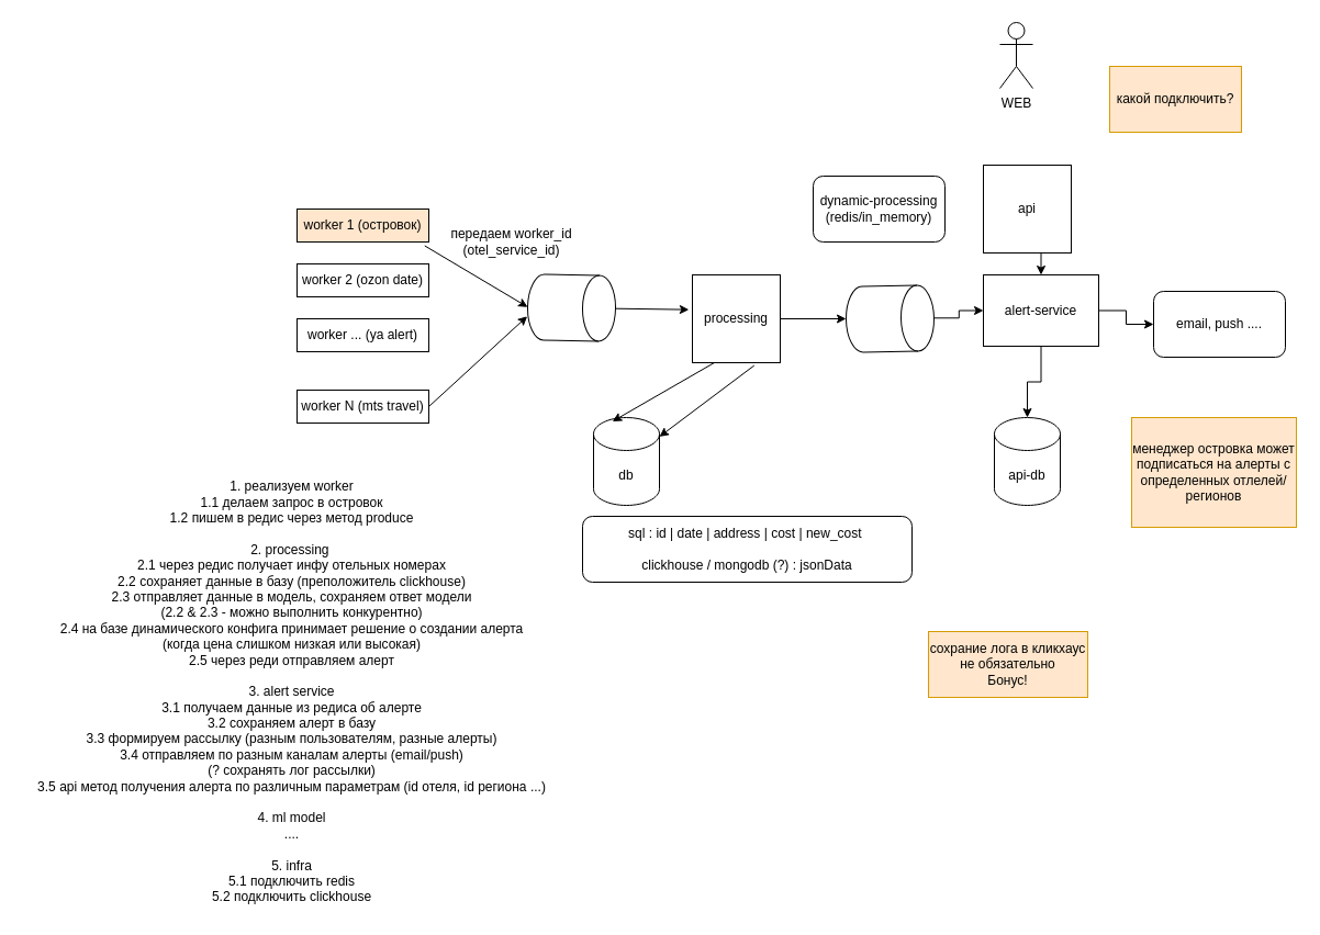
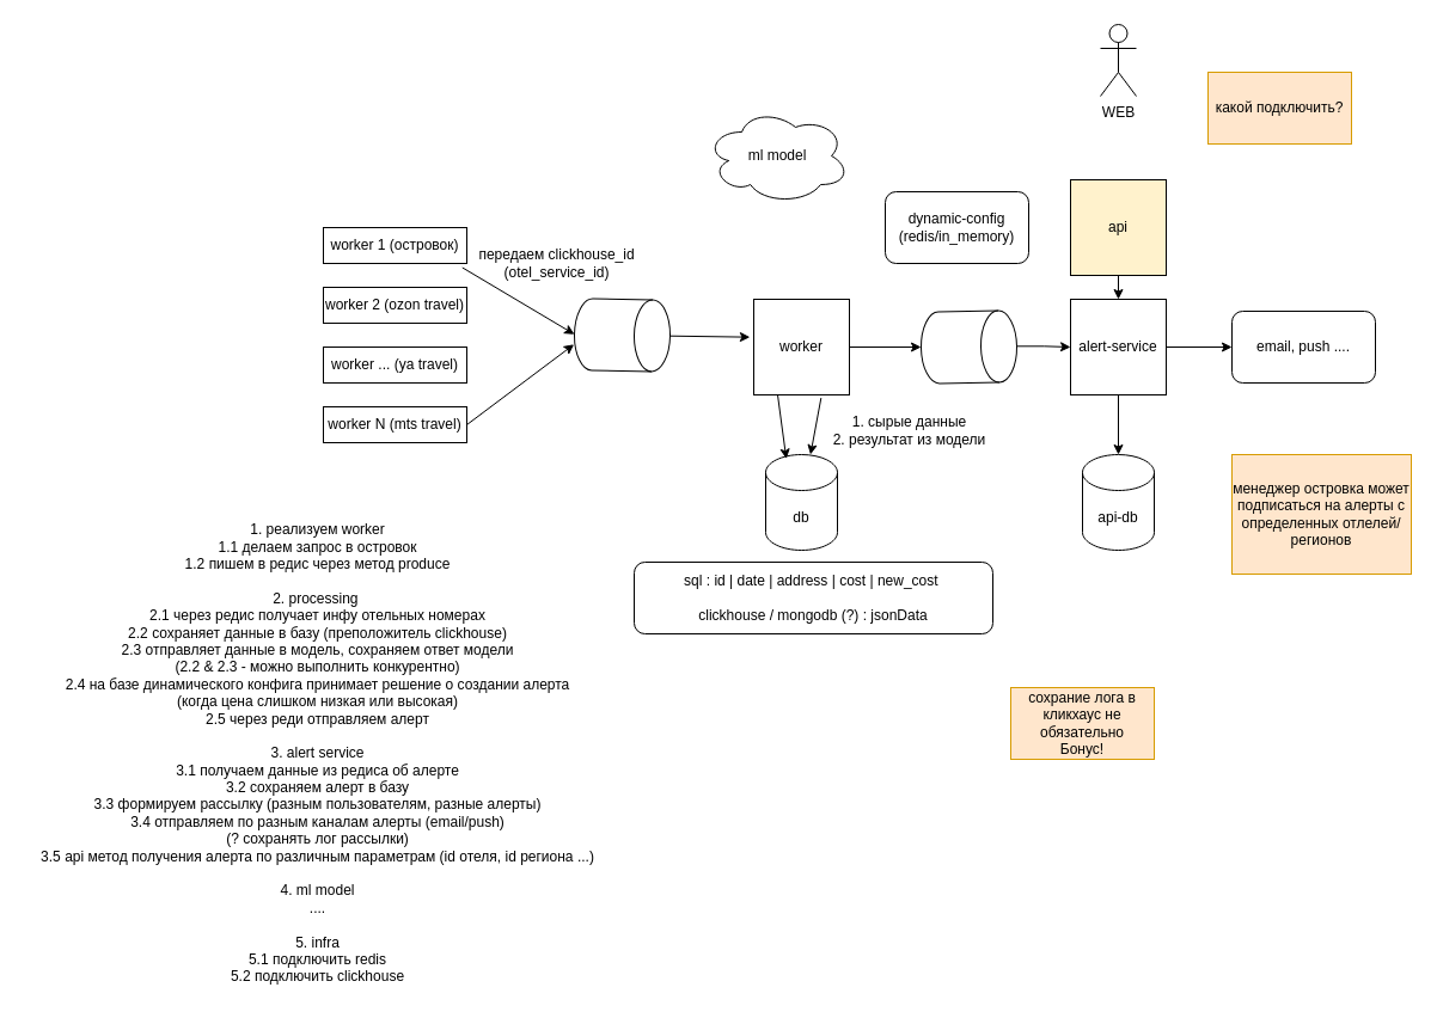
- <mxCell id="20" value="WEB" style="shape=umlActor;verticalLabelPosition=bottom;verticalAlign=top;html=1;outlineConnect=0;" vertex="1" parent="1"><mxGeometry x="910" y="20" width="30" height="60" as="geometry" /></mxCell>
+ <mxCell id="20" value="WEB" style="shape=umlActor;verticalLabelPosition=bottom;verticalAlign=top;html=1;outlineConnect=0;" vertex="1" parent="1"><mxGeometry x="920" y="20" width="30" height="60" as="geometry" /></mxCell>
+ <mxCell id="8" value="ml model" style="ellipse;shape=cloud;whiteSpace=wrap;html=1;" vertex="1" parent="1"><mxGeometry x="590" width="120" height="80" as="geometry" y="90" /></mxCell>
- <mxCell id="28" value="dynamic-processing&lt;br&gt;(redis/in_memory)" style="rounded=1;whiteSpace=wrap;html=1;" vertex="1" parent="1"><mxGeometry x="740" y="160" width="120" height="60" as="geometry" /></mxCell>
+ <mxCell id="28" value="dynamic-config&lt;br&gt;(redis/in_memory)" style="rounded=1;whiteSpace=wrap;html=1;" vertex="1" parent="1"><mxGeometry x="740" y="160" width="120" height="60" as="geometry" /></mxCell>
- <mxCell id="19" value="api" style="whiteSpace=wrap;html=1;aspect=fixed;" vertex="1" parent="1"><mxGeometry x="895" y="150" width="80" height="80" as="geometry" /></mxCell>
+ <mxCell id="19" value="api" style="whiteSpace=wrap;html=1;aspect=fixed;fillColor=#fff2cc;" vertex="1" parent="1"><mxGeometry x="895" y="150" width="80" height="80" as="geometry" /></mxCell>
- <mxCell id="4" value="worker 1 (островок)" style="rounded=0;whiteSpace=wrap;html=1;fillColor=#ffe6cc;" vertex="1" parent="1"><mxGeometry x="270" y="190" width="120" height="30" as="geometry" /></mxCell>
+ <mxCell id="4" value="worker 1 (островок)" style="rounded=0;whiteSpace=wrap;html=1;" vertex="1" parent="1"><mxGeometry x="270" y="190" width="120" height="30" as="geometry" /></mxCell>
- <mxCell id="33" value="передаем worker_id &lt;br&gt;(otel_service_id)" style="text;html=1;align=center;verticalAlign=middle;resizable=0;points=[];autosize=1;strokeColor=none;fillColor=none;" vertex="1" parent="1"><mxGeometry x="400" y="200" width="130" height="40" as="geometry" /></mxCell>
+ <mxCell id="33" value="передаем clickhouse_id &lt;br&gt;(otel_service_id)" style="text;html=1;align=center;verticalAlign=middle;resizable=0;points=[];autosize=1;strokeColor=none;fillColor=none;" vertex="1" parent="1"><mxGeometry x="400" y="200" width="130" height="40" as="geometry" /></mxCell>
- <mxCell id="5" value="worker 2 (ozon date)" style="rounded=0;whiteSpace=wrap;html=1;" vertex="1" parent="1"><mxGeometry x="270" y="240" width="120" height="30" as="geometry" /></mxCell>
+ <mxCell id="5" value="worker 2 (ozon travel)" style="rounded=0;whiteSpace=wrap;html=1;" vertex="1" parent="1"><mxGeometry x="270" y="240" width="120" height="30" as="geometry" /></mxCell>
- <mxCell id="23" value="alert-service" style="whiteSpace=wrap;html=1;aspect=fixed;" vertex="1" parent="1"><mxGeometry x="895" y="250" width="105" height="65" as="geometry" /></mxCell>
+ <mxCell id="23" value="alert-service" style="whiteSpace=wrap;html=1;aspect=fixed;" vertex="1" parent="1"><mxGeometry x="895" y="250" width="80" height="80" as="geometry" /></mxCell>
- <mxCell id="3" value="processing" style="whiteSpace=wrap;html=1;aspect=fixed;" vertex="1" parent="1"><mxGeometry x="630" y="250" width="80" height="80" as="geometry" /></mxCell>
+ <mxCell id="3" value="worker" style="whiteSpace=wrap;html=1;aspect=fixed;" vertex="1" parent="1"><mxGeometry x="630" y="250" width="80" height="80" as="geometry" /></mxCell>
- <mxCell id="27" value="email, push ...." style="rounded=1;whiteSpace=wrap;html=1;" vertex="1" parent="1"><mxGeometry x="1050" y="265" width="120" height="60" as="geometry" /></mxCell>
+ <mxCell id="27" value="email, push ...." style="rounded=1;whiteSpace=wrap;html=1;" vertex="1" parent="1"><mxGeometry x="1030" y="260" width="120" height="60" as="geometry" /></mxCell>
- <mxCell id="7" value="worker ... (ya alert)" style="rounded=0;whiteSpace=wrap;html=1;" vertex="1" parent="1"><mxGeometry x="270" y="290" width="120" height="30" as="geometry" /></mxCell>
+ <mxCell id="7" value="worker ... (ya travel)" style="rounded=0;whiteSpace=wrap;html=1;" vertex="1" parent="1"><mxGeometry x="270" y="290" width="120" height="30" as="geometry" /></mxCell>
+ <mxCell id="16" value="1. сырые данные&lt;br&gt;2. результат из модели" style="text;html=1;align=center;verticalAlign=middle;resizable=0;points=[];autosize=1;strokeColor=none;fillColor=none;" vertex="1" parent="1"><mxGeometry x="680" y="340" width="160" height="40" as="geometry" /></mxCell>
- <mxCell id="6" value="worker N (mts travel)" style="rounded=0;whiteSpace=wrap;html=1;" vertex="1" parent="1"><mxGeometry x="270" y="355" width="120" height="30" as="geometry" /></mxCell>
+ <mxCell id="6" value="worker N (mts travel)" style="rounded=0;whiteSpace=wrap;html=1;" vertex="1" parent="1"><mxGeometry x="270" y="340" width="120" height="30" as="geometry" /></mxCell>
- <mxCell id="13" value="db" style="shape=cylinder3;whiteSpace=wrap;html=1;boundedLbl=1;backgroundOutline=1;size=15;" vertex="1" parent="1"><mxGeometry x="540" y="380" width="60" height="80" as="geometry" /></mxCell>
+ <mxCell id="13" value="db" style="shape=cylinder3;whiteSpace=wrap;html=1;boundedLbl=1;backgroundOutline=1;size=15;" vertex="1" parent="1"><mxGeometry x="640" y="380" width="60" height="80" as="geometry" /></mxCell>
- <mxCell id="32" value="сохрание лога в кликхаус не обязательно&lt;br&gt;Бонус!" style="whiteSpace=wrap;html=1;fillColor=#ffe6cc;strokeColor=#d79b00;" vertex="1" parent="1"><mxGeometry x="845" y="575" width="145" height="60" as="geometry" /></mxCell>
+ <mxCell id="32" value="сохрание лога в кликхаус не обязательно&lt;br&gt;Бонус!" style="whiteSpace=wrap;html=1;fillColor=#ffe6cc;strokeColor=#d79b00;" vertex="1" parent="1"><mxGeometry x="845" y="575" width="120" height="60" as="geometry" /></mxCell>
